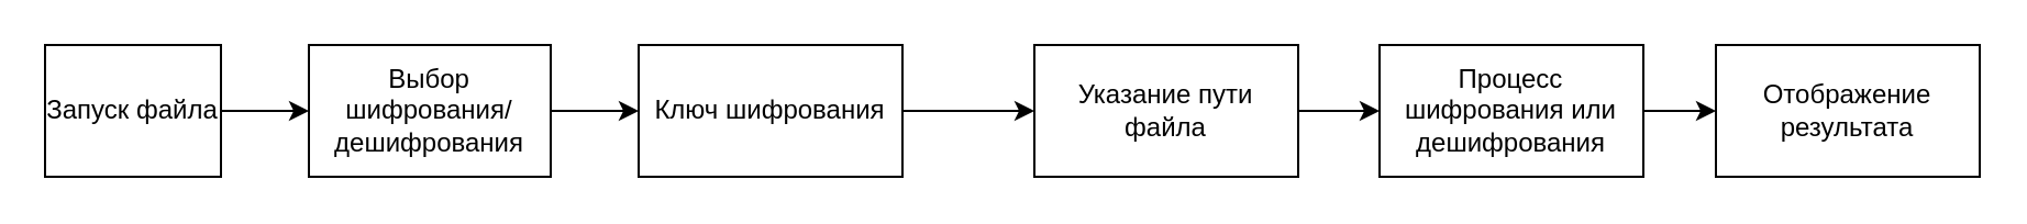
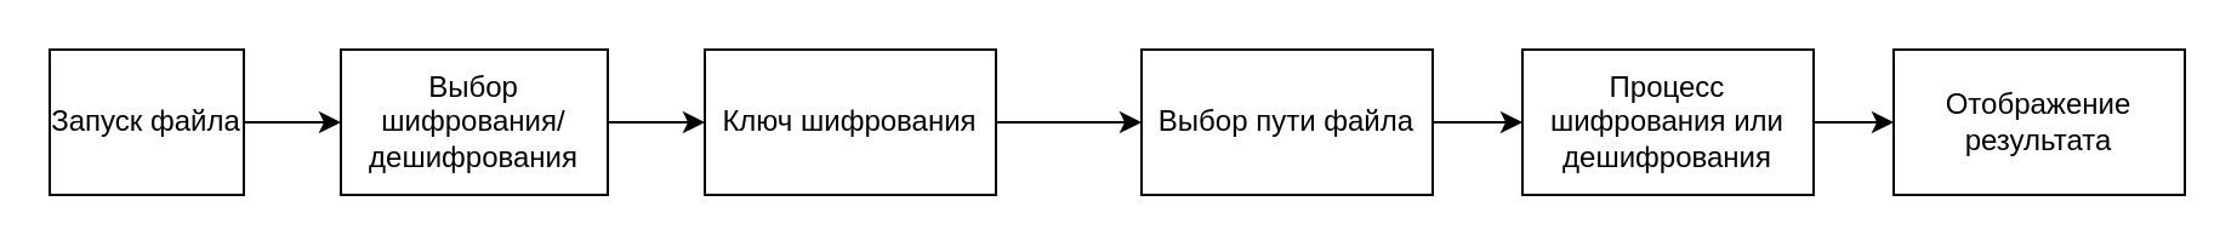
- <mxCell id="9" value="Указание пути файла" style="rounded=0;whiteSpace=wrap;html=1;" vertex="1" parent="1"><mxGeometry x="470" y="20" width="120" height="60" as="geometry" /></mxCell>
+ <mxCell id="9" value="Выбор пути файла" style="rounded=0;whiteSpace=wrap;html=1;" vertex="1" parent="1"><mxGeometry x="470" y="20" width="120" height="60" as="geometry" /></mxCell>
